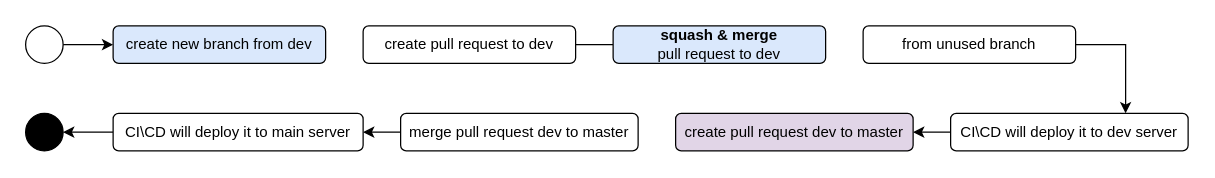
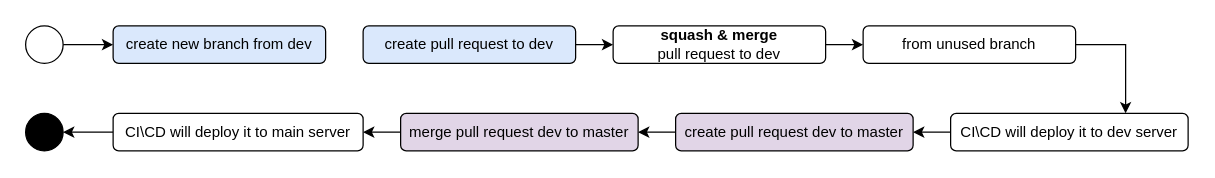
- <mxCell id="6" value="create pull request to dev" style="rounded=1;whiteSpace=wrap;html=1;" parent="1" vertex="1"><mxGeometry x="290" y="20" width="170" height="30" as="geometry" /></mxCell>
+ <mxCell id="6" value="create pull request to dev" style="rounded=1;whiteSpace=wrap;html=1;fillColor=#dae8fc;" parent="1" vertex="1"><mxGeometry x="290" y="20" width="170" height="30" as="geometry" /></mxCell>
- <mxCell id="5" value="" style="edgeStyle=orthogonalEdgeStyle;rounded=0;orthogonalLoop=1;jettySize=auto;html=1;endArrow=none;" parent="1" source="6" target="8" edge="1"><mxGeometry relative="1" as="geometry" /></mxCell>
+ <mxCell id="5" value="" style="edgeStyle=orthogonalEdgeStyle;rounded=0;orthogonalLoop=1;jettySize=auto;html=1;" parent="1" source="6" target="8" edge="1"><mxGeometry relative="1" as="geometry" /></mxCell>
- <mxCell id="8" value="&lt;b&gt;squash &amp;amp; merge &lt;/b&gt;&lt;br&gt;pull request to dev" style="rounded=1;whiteSpace=wrap;html=1;fillColor=#dae8fc;" parent="1" vertex="1"><mxGeometry x="490" y="20" width="170" height="30" as="geometry" /></mxCell>
+ <mxCell id="8" value="&lt;b&gt;squash &amp;amp; merge &lt;/b&gt;&lt;br&gt;pull request to dev" style="rounded=1;whiteSpace=wrap;html=1;" parent="1" vertex="1"><mxGeometry x="490" y="20" width="170" height="30" as="geometry" /></mxCell>
+ <mxCell id="7" value="" style="edgeStyle=orthogonalEdgeStyle;rounded=0;orthogonalLoop=1;jettySize=auto;html=1;" parent="1" source="8" target="10" edge="1"><mxGeometry relative="1" as="geometry" /></mxCell>
- <mxCell id="14" value="merge pull request dev to master" style="rounded=1;whiteSpace=wrap;html=1;" parent="1" vertex="1"><mxGeometry x="320" y="90" width="190" height="30" as="geometry" /></mxCell>
+ <mxCell id="14" value="merge pull request dev to master" style="rounded=1;whiteSpace=wrap;html=1;fillColor=#e1d5e7;" parent="1" vertex="1"><mxGeometry x="320" y="90" width="190" height="30" as="geometry" /></mxCell>
+ <mxCell id="11" value="" style="edgeStyle=orthogonalEdgeStyle;rounded=0;orthogonalLoop=1;jettySize=auto;html=1;" parent="1" source="12" target="14" edge="1"><mxGeometry relative="1" as="geometry" /></mxCell>
